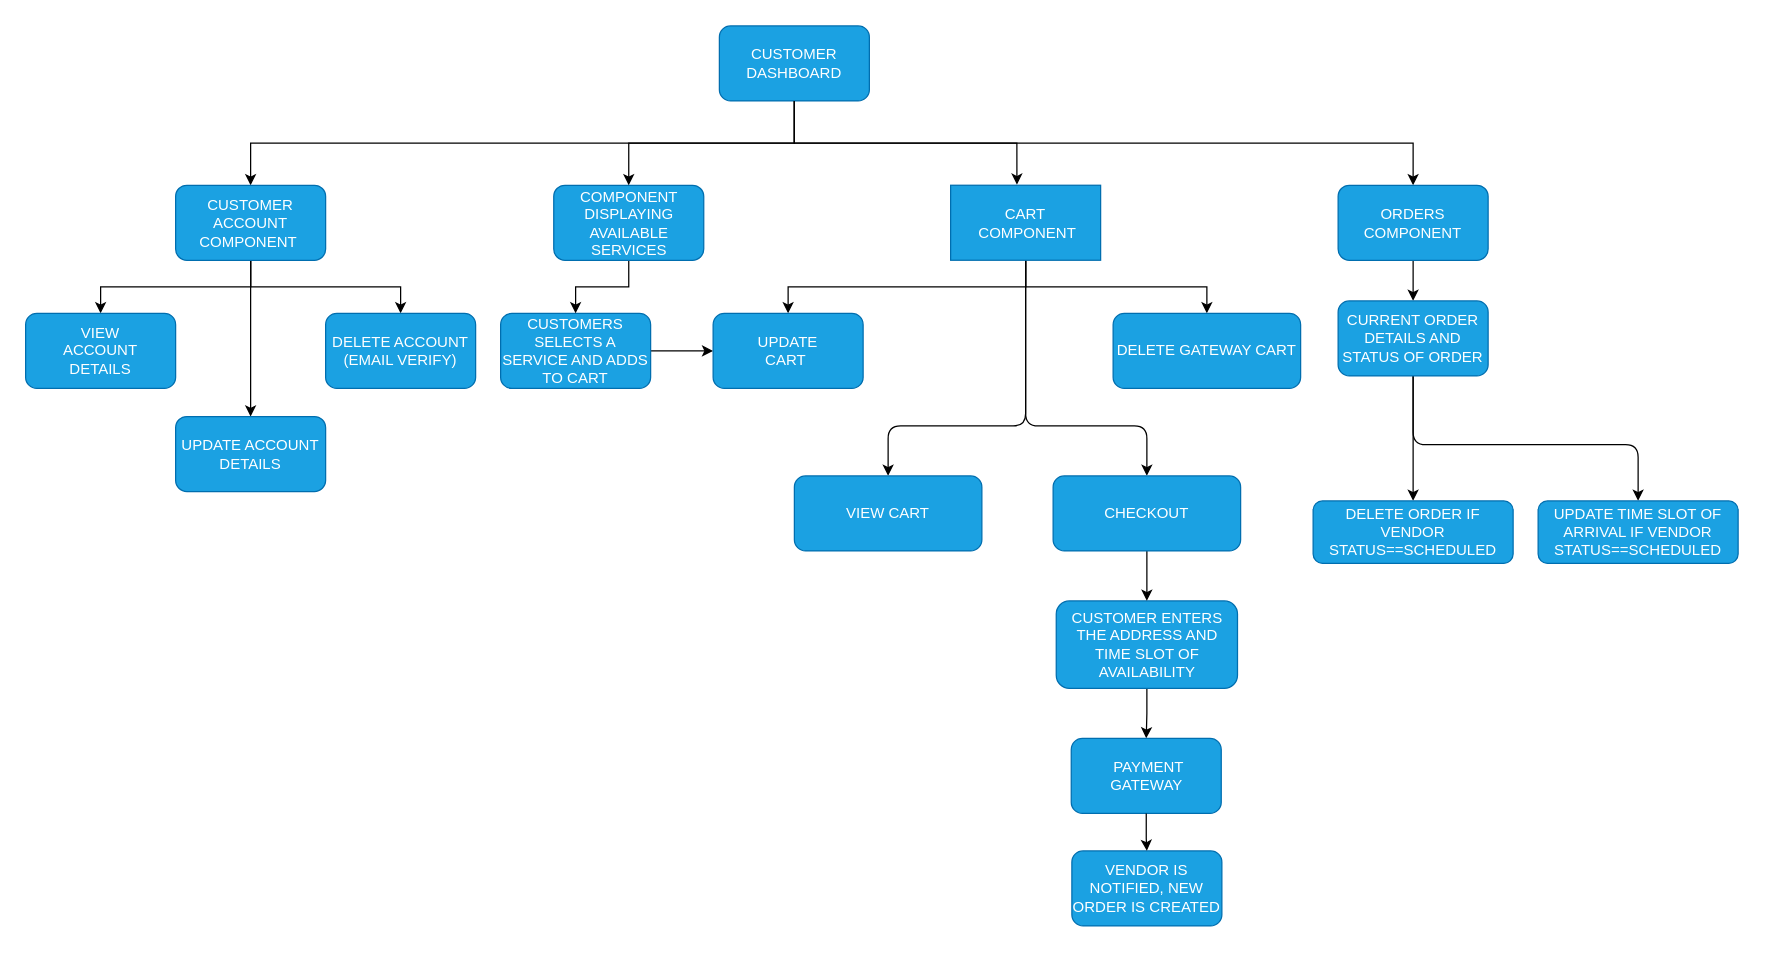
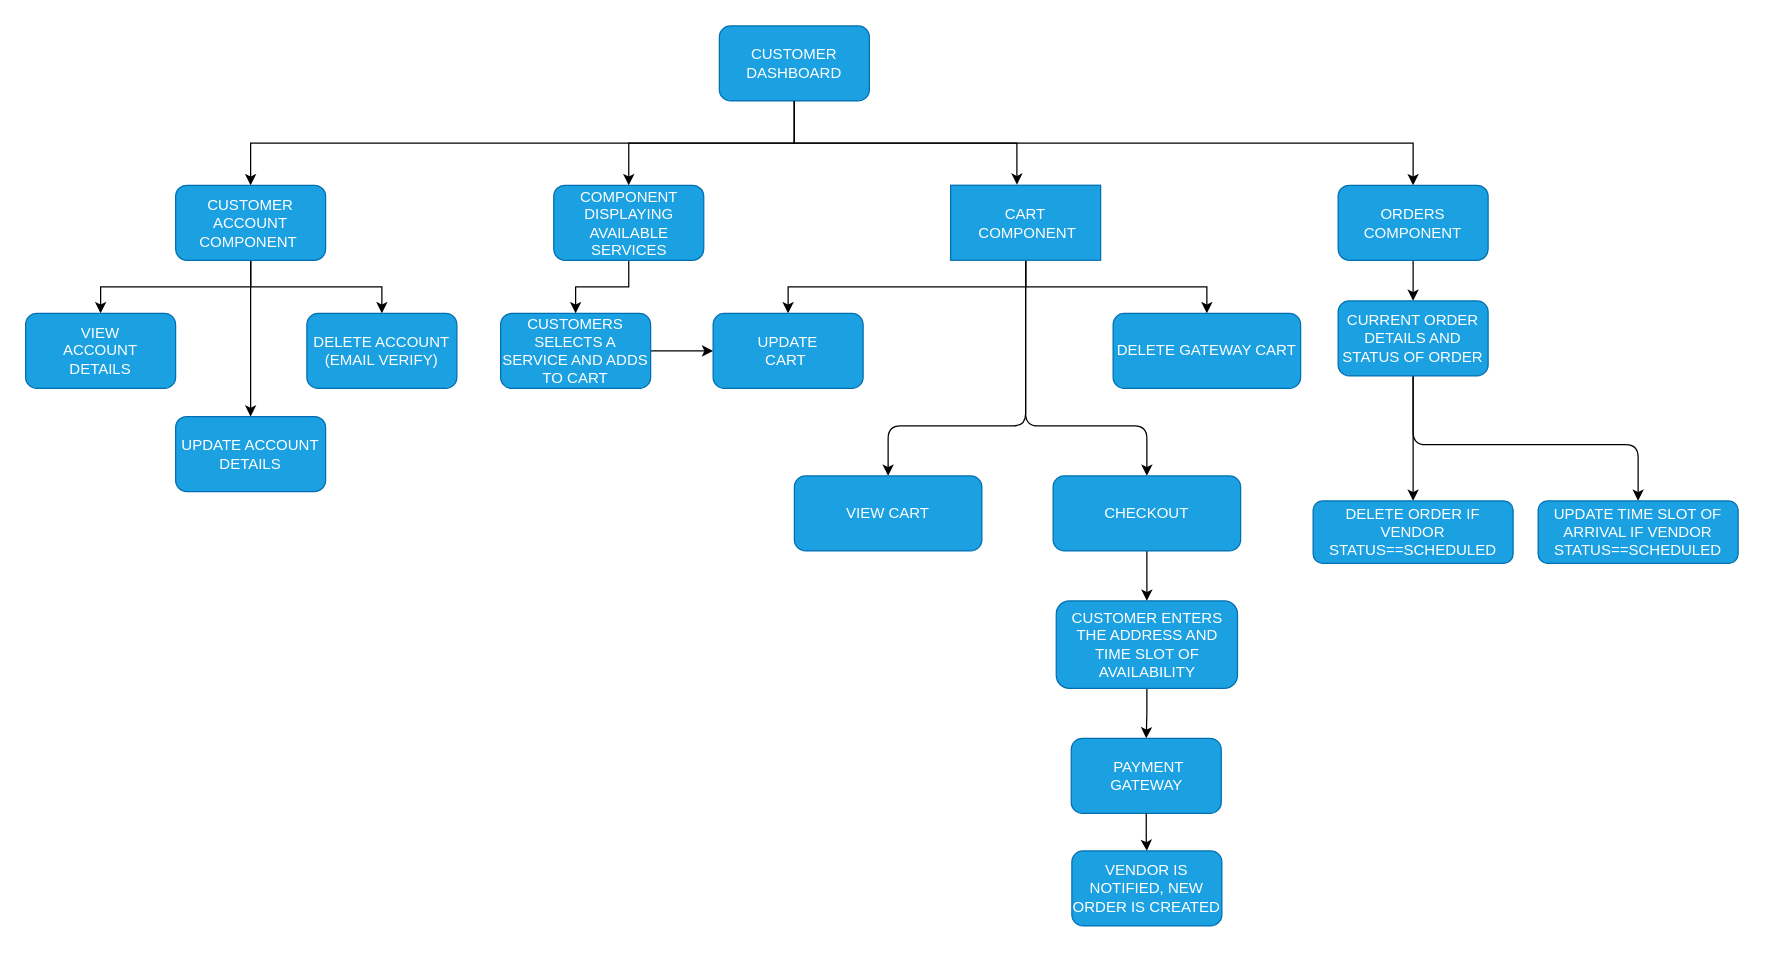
- <mxCell id="31" value="DELETE ACCOUNT (EMAIL VERIFY)" style="whiteSpace=wrap;html=1;fillColor=#1ba1e2;strokeColor=#006EAF;fontColor=#ffffff;rounded=1;" vertex="1" parent="1"><mxGeometry x="260" y="250" width="120" height="60" as="geometry" /></mxCell>
+ <mxCell id="31" value="DELETE ACCOUNT (EMAIL VERIFY)" style="whiteSpace=wrap;html=1;fillColor=#1ba1e2;strokeColor=#006EAF;fontColor=#ffffff;rounded=1;" vertex="1" parent="1"><mxGeometry x="245" y="250" width="120" height="60" as="geometry" /></mxCell>
